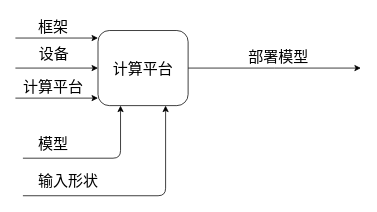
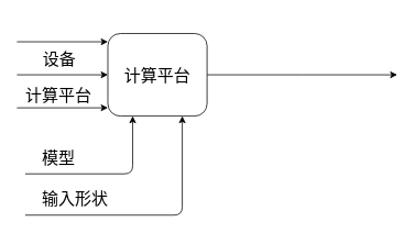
- <mxCell id="8" value="&lt;font face=&quot;SimSun&quot;&gt;框架&lt;/font&gt;" style="text;html=1;align=center;verticalAlign=middle;resizable=0;points=[];autosize=1;fontSize=20;fontFamily=Times New Roman;" parent="1" vertex="1"><mxGeometry x="40" y="20" width="60" height="30" as="geometry" /></mxCell>
- <mxCell id="10" value="&lt;font face=&quot;SimSun&quot;&gt;部署模型&lt;/font&gt;" style="text;html=1;align=center;verticalAlign=middle;resizable=0;points=[];autosize=1;fontSize=20;fontFamily=Times New Roman;" parent="1" vertex="1"><mxGeometry x="320" y="60" width="100" height="30" as="geometry" /></mxCell>
